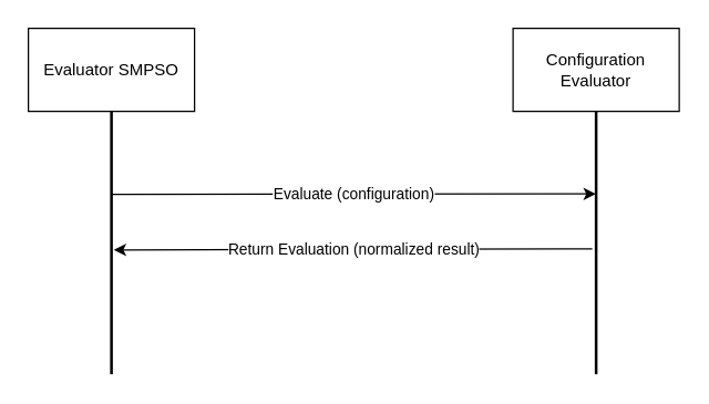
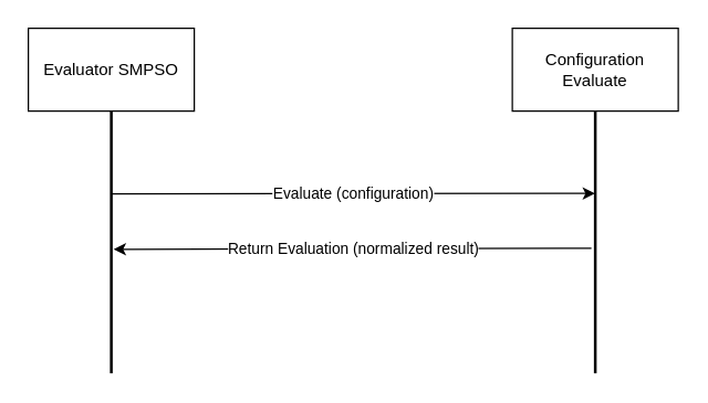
- <mxCell id="4" value="Configuration Evaluator" style="rounded=0;whiteSpace=wrap;html=1;" parent="1" vertex="1"><mxGeometry x="370" y="20" width="120" height="60" as="geometry" /></mxCell>
+ <mxCell id="4" value="Configuration Evaluate" style="rounded=0;whiteSpace=wrap;html=1;" parent="1" vertex="1"><mxGeometry x="370" y="20" width="120" height="60" as="geometry" /></mxCell>
